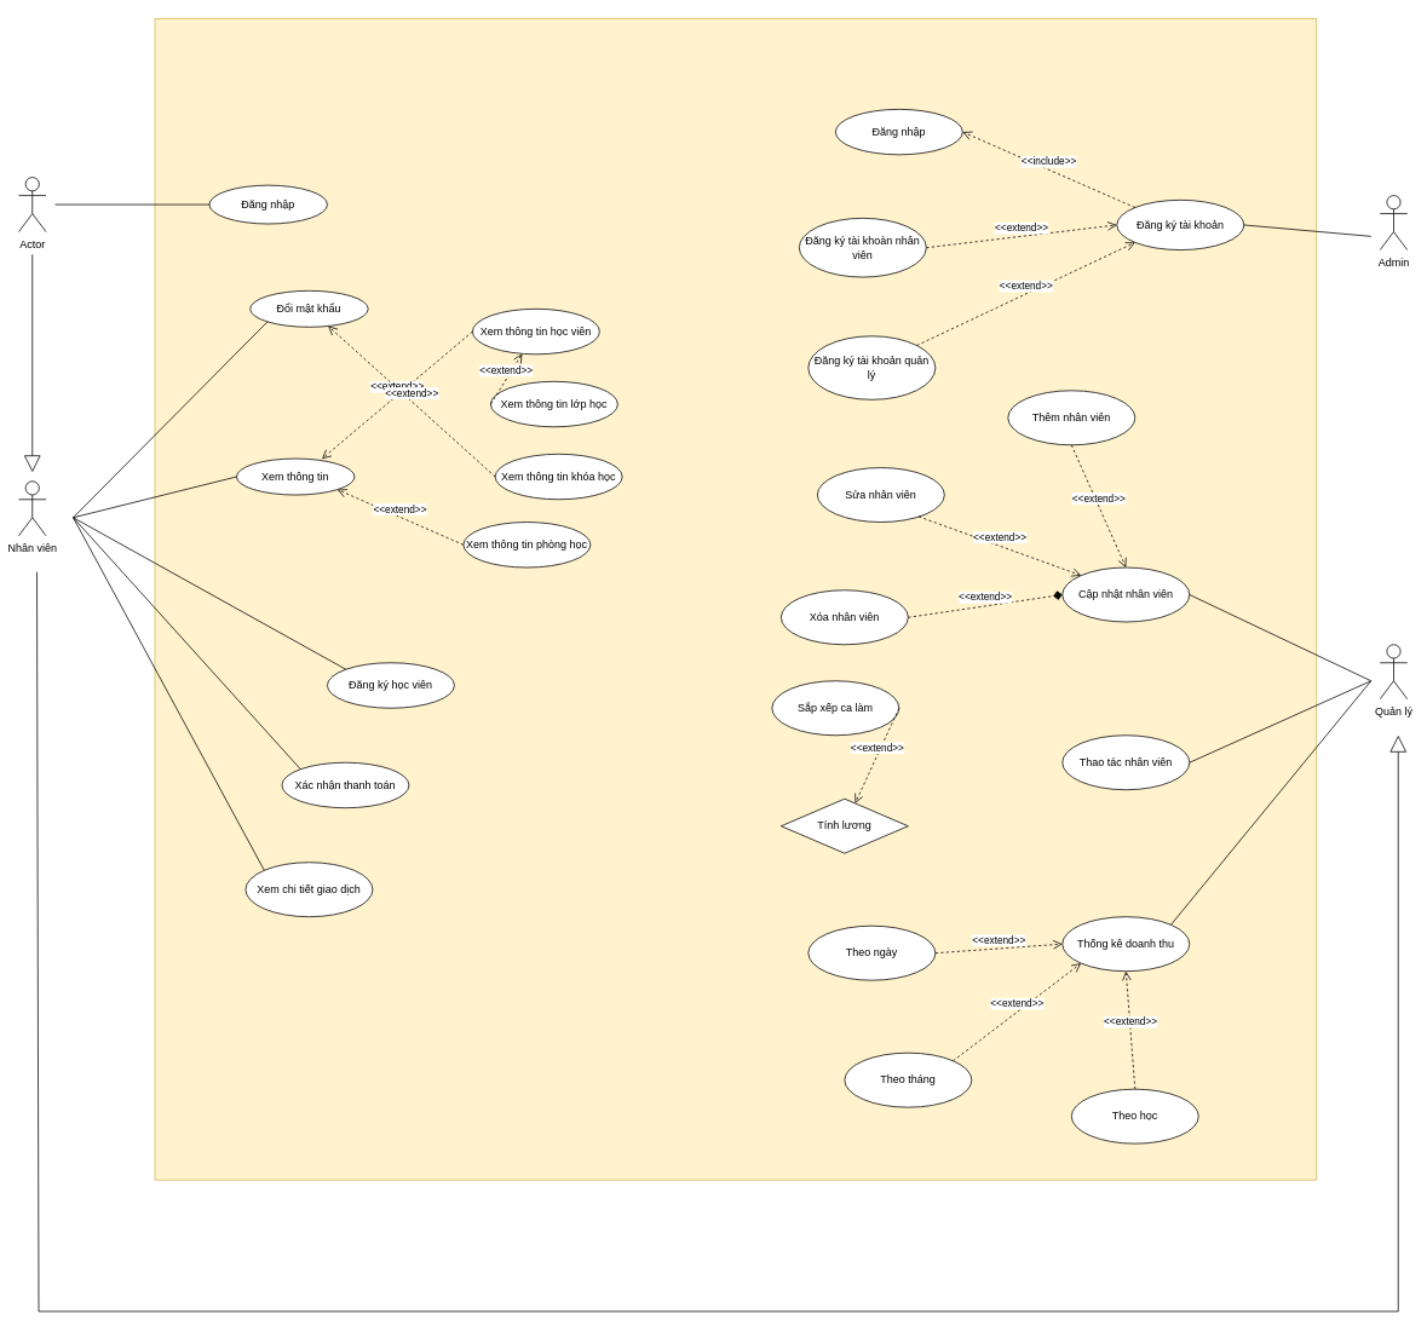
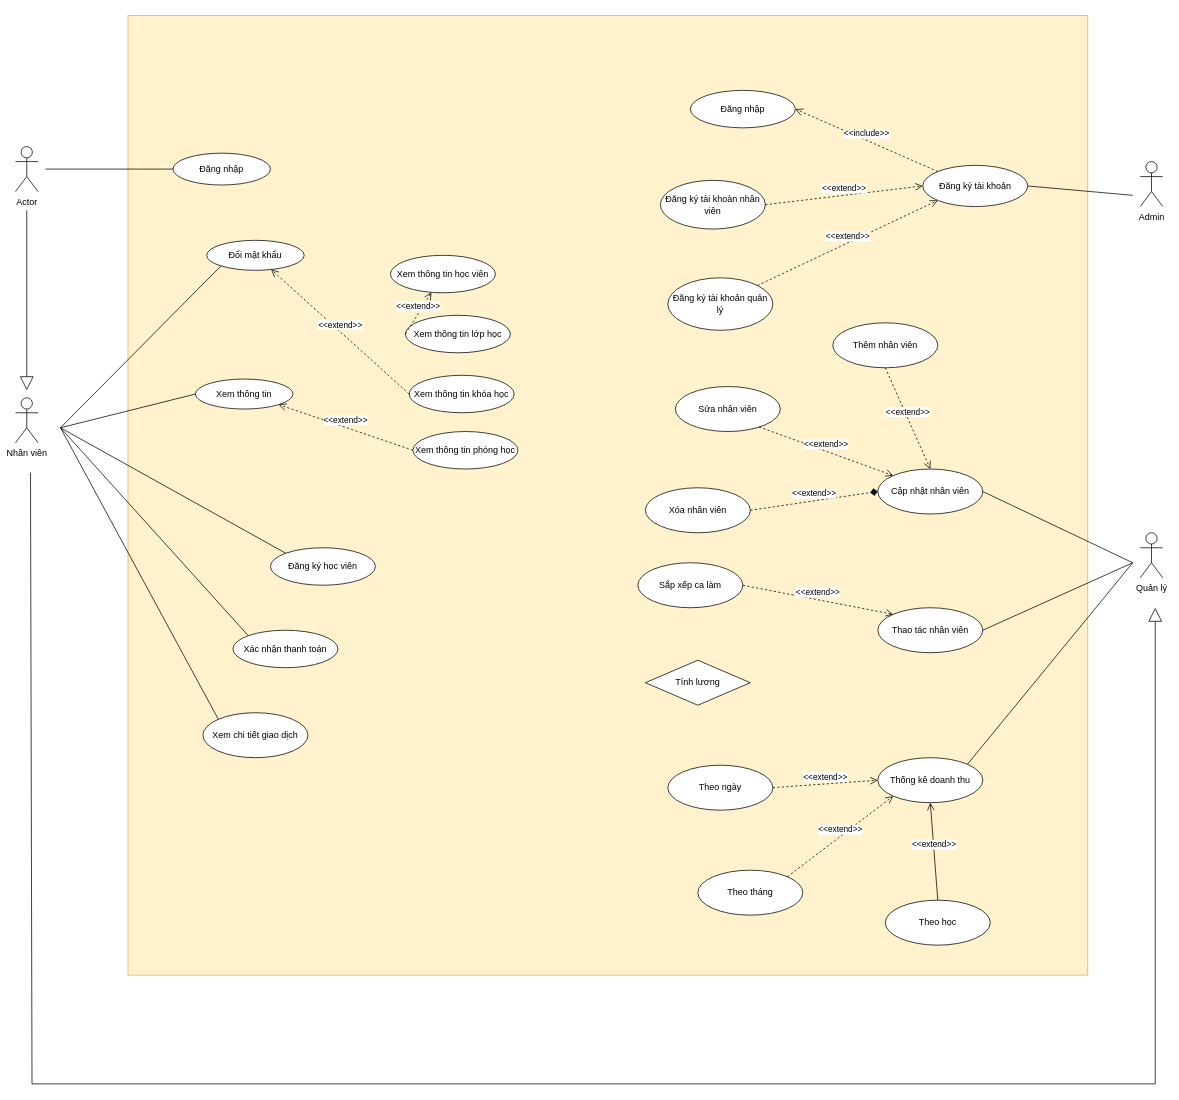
- <mxCell id="15" value="&amp;lt;&amp;lt;extend&amp;gt;&amp;gt;" style="html=1;verticalAlign=bottom;endArrow=open;dashed=1;endSize=8;curved=0;rounded=0;entryX=0.723;entryY=0.006;entryDx=0;entryDy=0;exitX=0;exitY=0.5;exitDx=0;exitDy=0;entryPerimeter=0;" parent="1" source="11" target="9" edge="1"><mxGeometry relative="1" as="geometry"><mxPoint x="560" y="490" as="sourcePoint" /><mxPoint x="480" y="490" as="targetPoint" /></mxGeometry></mxCell>
- <mxCell id="14" value="Xem thông tin phòng học" style="ellipse;whiteSpace=wrap;html=1;" parent="1" vertex="1"><mxGeometry x="510" y="575" width="140" height="50" as="geometry" /></mxCell>
+ <mxCell id="14" value="Xem thông tin phòng học" style="ellipse;whiteSpace=wrap;html=1;" parent="1" vertex="1"><mxGeometry x="550" y="575" width="140" height="50" as="geometry" /></mxCell>
- <mxCell id="47" value="&amp;lt;&amp;lt;extend&amp;gt;&amp;gt;" style="html=1;verticalAlign=bottom;endArrow=open;dashed=1;endSize=8;curved=0;rounded=0;exitX=1;exitY=0.5;exitDx=0;exitDy=0;" edge="1" parent="1" source="46" target="45"><mxGeometry relative="1" as="geometry"><mxPoint x="1040" y="800" as="sourcePoint" /><mxPoint x="1165" y="790" as="targetPoint" /></mxGeometry></mxCell>
+ <mxCell id="47" value="&amp;lt;&amp;lt;extend&amp;gt;&amp;gt;" style="html=1;verticalAlign=bottom;endArrow=open;dashed=1;endSize=8;curved=0;rounded=0;entryX=0;entryY=0;entryDx=0;entryDy=0;exitX=1;exitY=0.5;exitDx=0;exitDy=0;" edge="1" parent="1" source="46" target="43"><mxGeometry relative="1" as="geometry"><mxPoint x="1040" y="800" as="sourcePoint" /><mxPoint x="1165" y="790" as="targetPoint" /></mxGeometry></mxCell>
- <mxCell id="57" value="&amp;lt;&amp;lt;extend&amp;gt;&amp;gt;" style="html=1;verticalAlign=bottom;endArrow=open;dashed=1;endSize=8;curved=0;rounded=0;entryX=0.5;entryY=1;entryDx=0;entryDy=0;exitX=0.5;exitY=0;exitDx=0;exitDy=0;" edge="1" parent="1" source="54" target="50"><mxGeometry relative="1" as="geometry"><mxPoint x="1060" y="1179" as="sourcePoint" /><mxPoint x="1200" y="1071" as="targetPoint" /></mxGeometry></mxCell>
+ <mxCell id="57" value="&amp;lt;&amp;lt;extend&amp;gt;&amp;gt;" style="html=1;verticalAlign=bottom;endArrow=open;dashed=0;endSize=8;curved=0;rounded=0;entryX=0.5;entryY=1;entryDx=0;entryDy=0;exitX=0.5;exitY=0;exitDx=0;exitDy=0;" edge="1" parent="1" source="54" target="50"><mxGeometry relative="1" as="geometry"><mxPoint x="1060" y="1179" as="sourcePoint" /><mxPoint x="1200" y="1071" as="targetPoint" /></mxGeometry></mxCell>
